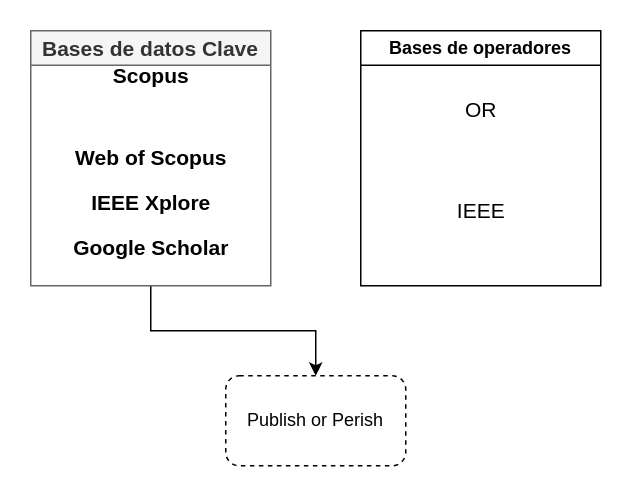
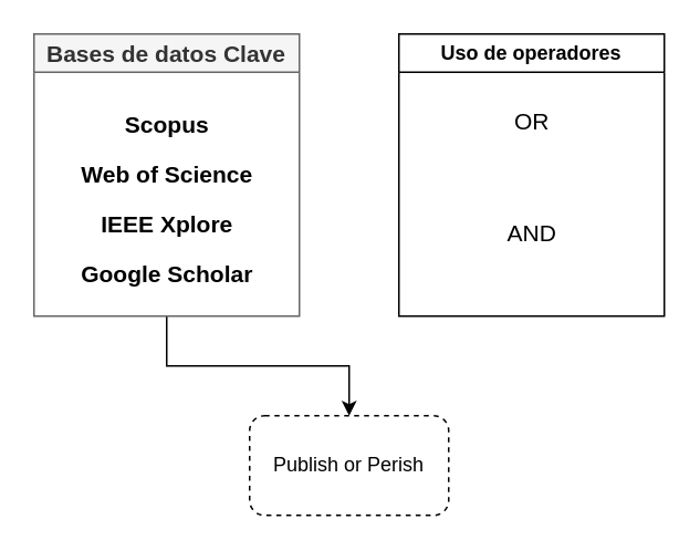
- <mxCell id="8" value="Bases de operadores" style="swimlane;whiteSpace=wrap;html=1;" vertex="1" parent="1"><mxGeometry x="240" y="20" width="160" height="170" as="geometry" /></mxCell>
+ <mxCell id="8" value="Uso de operadores" style="swimlane;whiteSpace=wrap;html=1;" vertex="1" parent="1"><mxGeometry x="240" y="20" width="160" height="170" as="geometry" /></mxCell>
- <mxCell id="4" value="Scopus" style="text;html=1;align=center;verticalAlign=middle;resizable=0;points=[];autosize=1;strokeColor=none;fillColor=none;fontStyle=1;fontSize=14;" vertex="1" parent="3"><mxGeometry x="45" y="15" width="70" height="30" as="geometry" /></mxCell>
+ <mxCell id="4" value="Scopus" style="text;html=1;align=center;verticalAlign=middle;resizable=0;points=[];autosize=1;strokeColor=none;fillColor=none;fontStyle=1;fontSize=14;" vertex="1" parent="3"><mxGeometry x="45" y="40" width="70" height="30" as="geometry" /></mxCell>
- <mxCell id="5" value="Web of Scopus" style="text;html=1;align=center;verticalAlign=middle;resizable=0;points=[];autosize=1;strokeColor=none;fillColor=none;fontStyle=1;fontSize=14;" vertex="1" parent="3"><mxGeometry x="20" y="70" width="120" height="30" as="geometry" /></mxCell>
+ <mxCell id="5" value="Web of Science" style="text;html=1;align=center;verticalAlign=middle;resizable=0;points=[];autosize=1;strokeColor=none;fillColor=none;fontStyle=1;fontSize=14;" vertex="1" parent="3"><mxGeometry x="20" y="70" width="120" height="30" as="geometry" /></mxCell>
- <mxCell id="9" value="OR&lt;div&gt;&lt;br&gt;&lt;/div&gt;&lt;div&gt;&lt;br&gt;&lt;/div&gt;&lt;div&gt;&lt;br&gt;IEEE&lt;br&gt;&lt;br&gt;&lt;/div&gt;" style="text;html=1;align=center;verticalAlign=middle;resizable=0;points=[];autosize=1;strokeColor=none;fillColor=none;fontSize=14;fontStyle=0" vertex="1" parent="8"><mxGeometry x="55" y="40" width="50" height="110" as="geometry" /></mxCell>
+ <mxCell id="9" value="OR&lt;div&gt;&lt;br&gt;&lt;/div&gt;&lt;div&gt;&lt;br&gt;&lt;/div&gt;&lt;div&gt;&lt;br&gt;AND&lt;br&gt;&lt;br&gt;&lt;/div&gt;" style="text;html=1;align=center;verticalAlign=middle;resizable=0;points=[];autosize=1;strokeColor=none;fillColor=none;fontSize=14;fontStyle=0" vertex="1" parent="8"><mxGeometry x="55" y="40" width="50" height="110" as="geometry" /></mxCell>
